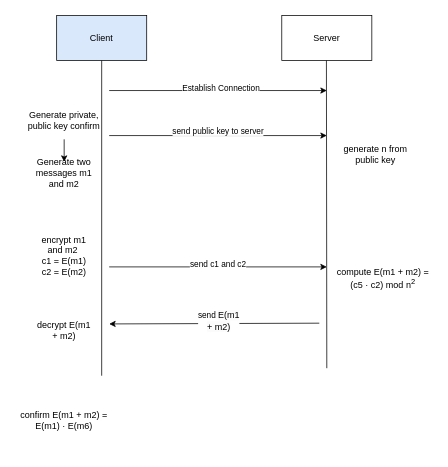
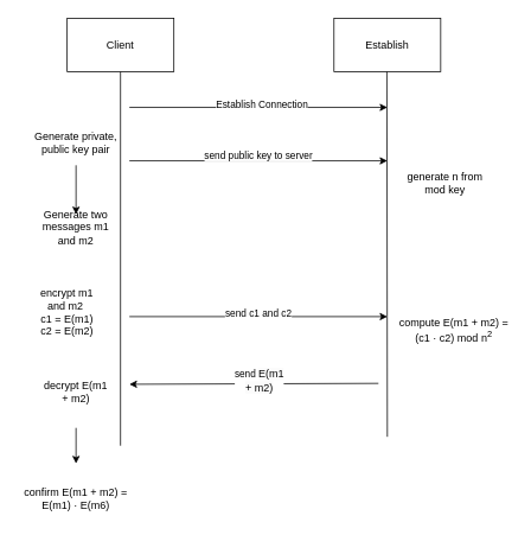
- <mxCell id="2" value="Client" style="rounded=0;whiteSpace=wrap;html=1;fillColor=#dae8fc;" parent="1" vertex="1"><mxGeometry x="75" y="20" width="120" height="60" as="geometry" /></mxCell>
+ <mxCell id="2" value="Client" style="rounded=0;whiteSpace=wrap;html=1;" parent="1" vertex="1"><mxGeometry x="75" y="20" width="120" height="60" as="geometry" /></mxCell>
- <mxCell id="3" value="Server" style="rounded=0;whiteSpace=wrap;html=1;" parent="1" vertex="1"><mxGeometry x="375" y="20" width="120" height="60" as="geometry" /></mxCell>
+ <mxCell id="3" value="Establish" style="rounded=0;whiteSpace=wrap;html=1;" parent="1" vertex="1"><mxGeometry x="375" y="20" width="120" height="60" as="geometry" /></mxCell>
- <mxCell id="6" value="Generate private, public key confirm" style="text;html=1;align=center;verticalAlign=middle;whiteSpace=wrap;rounded=0;" parent="1" vertex="1"><mxGeometry x="30" y="140" width="110" height="40" as="geometry" /></mxCell>
+ <mxCell id="6" value="Generate private, public key pair" style="text;html=1;align=center;verticalAlign=middle;whiteSpace=wrap;rounded=0;" parent="1" vertex="1"><mxGeometry x="30" y="140" width="110" height="40" as="geometry" /></mxCell>
- <mxCell id="16" value="generate n from public key" style="text;html=1;align=center;verticalAlign=middle;whiteSpace=wrap;rounded=0;" vertex="1" parent="1"><mxGeometry x="445" y="180" width="110" height="50" as="geometry" /></mxCell>
+ <mxCell id="16" value="generate n from mod key" style="text;html=1;align=center;verticalAlign=middle;whiteSpace=wrap;rounded=0;" vertex="1" parent="1"><mxGeometry x="445" y="180" width="110" height="50" as="geometry" /></mxCell>
- <mxCell id="15" value="Generate two messages m1 and m2" style="text;html=1;align=center;verticalAlign=middle;whiteSpace=wrap;rounded=0;" parent="1" vertex="1"><mxGeometry x="45" y="215" width="80" height="30" as="geometry" /></mxCell>
+ <mxCell id="15" value="Generate two messages m1 and m2" style="text;html=1;align=center;verticalAlign=middle;whiteSpace=wrap;rounded=0;" parent="1" vertex="1"><mxGeometry x="45" y="240" width="80" height="30" as="geometry" /></mxCell>
- <mxCell id="11" value="encrypt m1 and m2&amp;nbsp;&lt;div&gt;c1 = E(m1)&lt;/div&gt;&lt;div&gt;c2 = E(m2)&lt;/div&gt;" style="text;html=1;align=center;verticalAlign=middle;whiteSpace=wrap;rounded=0;" parent="1" vertex="1"><mxGeometry x="45" y="300" width="80" height="80" as="geometry" /></mxCell>
+ <mxCell id="11" value="encrypt m1 and m2&amp;nbsp;&lt;div&gt;c1 = E(m1)&lt;/div&gt;&lt;div&gt;c2 = E(m2)&lt;/div&gt;" style="text;html=1;align=center;verticalAlign=middle;whiteSpace=wrap;rounded=0;" parent="1" vertex="1"><mxGeometry x="35" y="310" width="80" height="80" as="geometry" /></mxCell>
- <mxCell id="14" value="compute&amp;nbsp;E(m1 + m2) = (c5 · c2) mod n&lt;sup&gt;2&lt;/sup&gt;" style="text;html=1;align=center;verticalAlign=middle;whiteSpace=wrap;rounded=0;" parent="1" vertex="1"><mxGeometry x="445" y="340" width="130" height="60" as="geometry" /></mxCell>
+ <mxCell id="14" value="compute&amp;nbsp;E(m1 + m2) = (c1 · c2) mod n&lt;sup&gt;2&lt;/sup&gt;" style="text;html=1;align=center;verticalAlign=middle;whiteSpace=wrap;rounded=0;" parent="1" vertex="1"><mxGeometry x="445" y="340" width="130" height="60" as="geometry" /></mxCell>
+ <mxCell id="18" style="edgeStyle=orthogonalEdgeStyle;rounded=0;orthogonalLoop=1;jettySize=auto;html=1;exitX=0.5;exitY=1;exitDx=0;exitDy=0;entryX=0.5;entryY=0;entryDx=0;entryDy=0;" edge="1" parent="1" source="19" target="21"><mxGeometry relative="1" as="geometry" /></mxCell>
